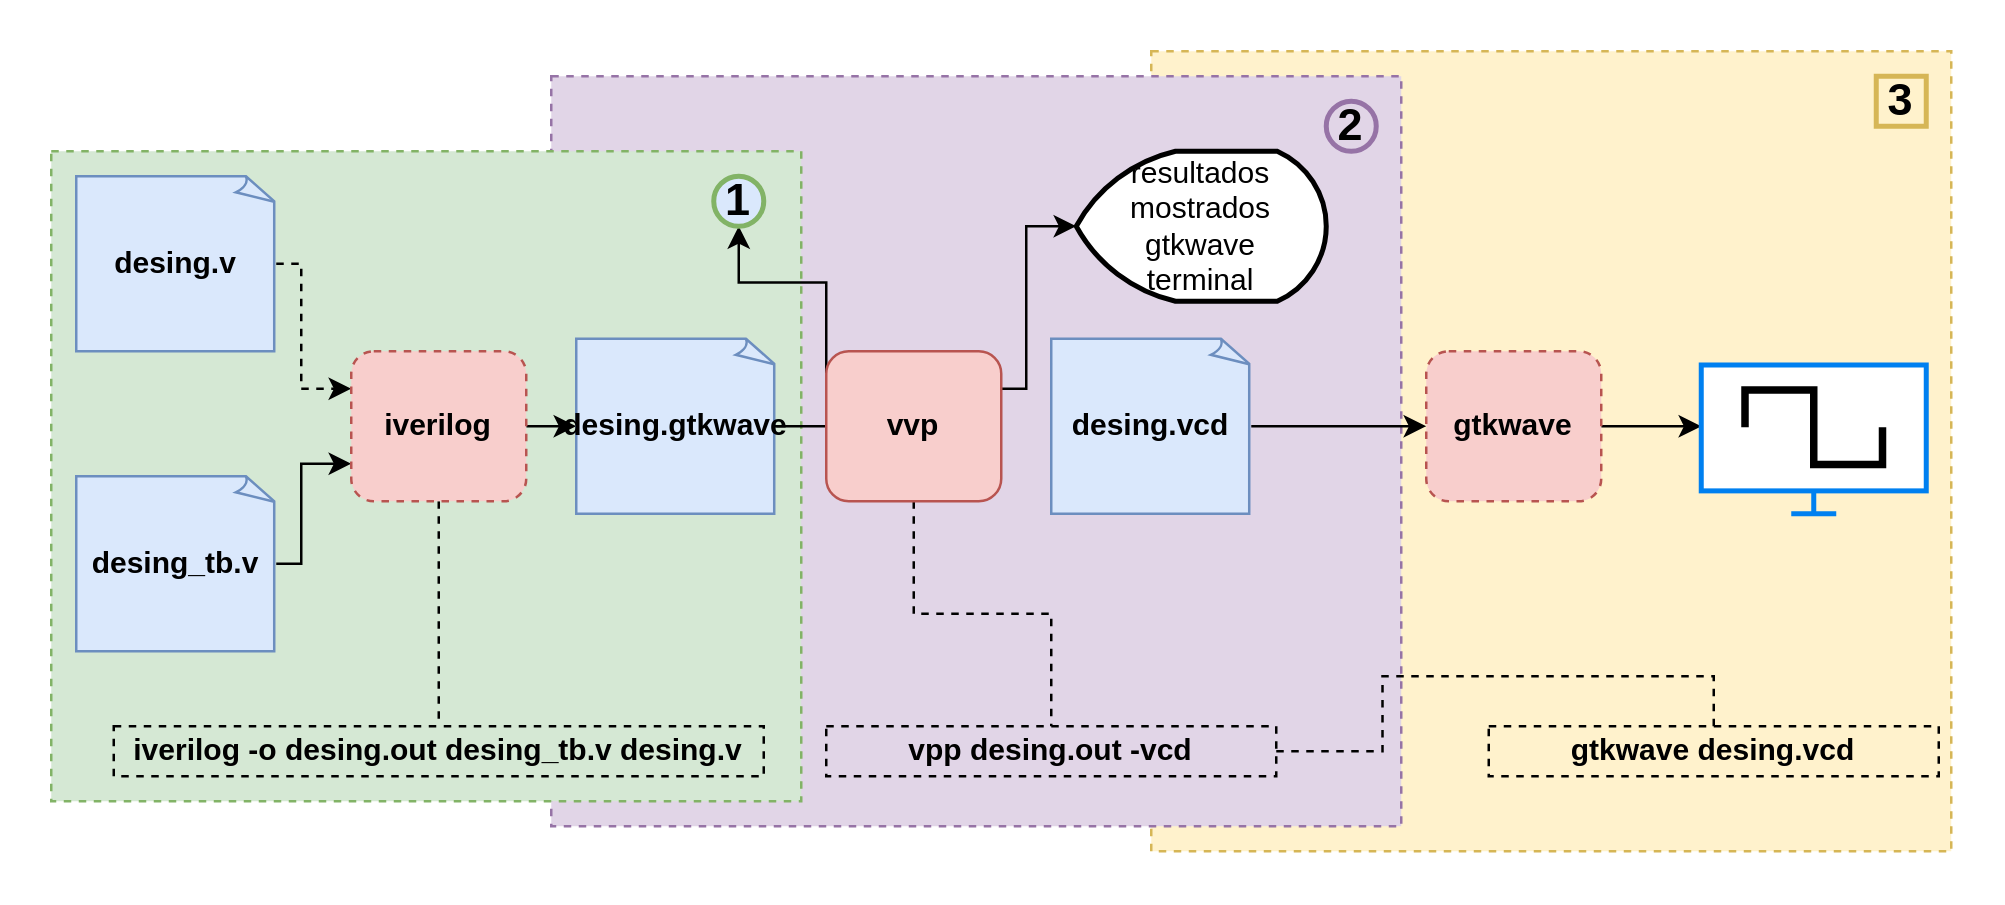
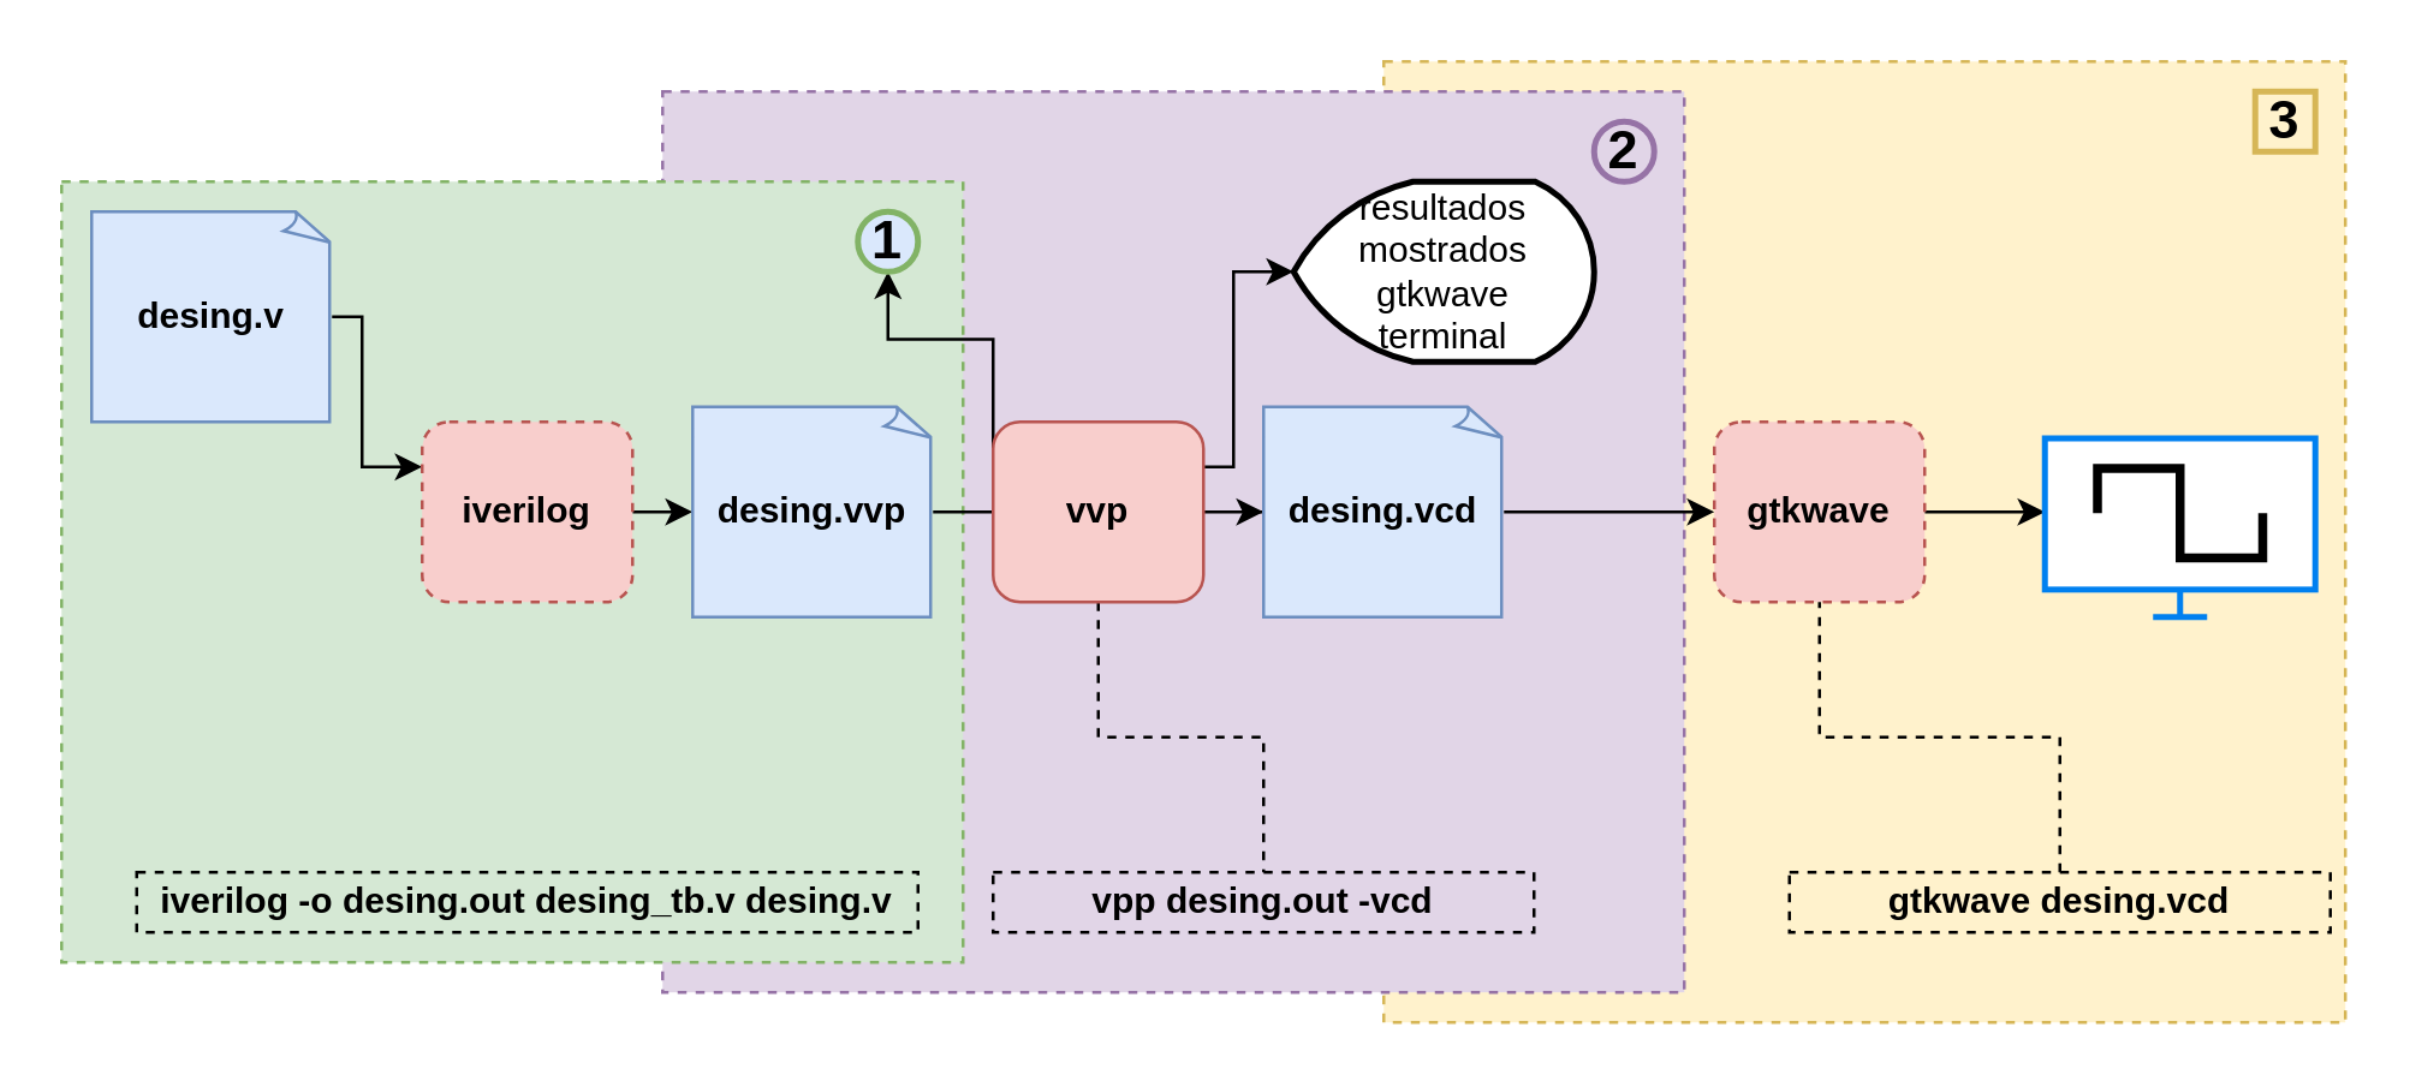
- <mxCell id="5" style="edgeStyle=orthogonalEdgeStyle;rounded=0;orthogonalLoop=1;jettySize=auto;html=1;exitX=1;exitY=0.5;exitDx=0;exitDy=0;exitPerimeter=0;entryX=0;entryY=0.25;entryDx=0;entryDy=0;dashed=1;" parent="1" source="6" target="11" edge="1"><mxGeometry relative="1" as="geometry"><Array as="points"><mxPoint x="120" y="105" /><mxPoint x="120" y="155" /></Array></mxGeometry></mxCell>
+ <mxCell id="5" style="edgeStyle=orthogonalEdgeStyle;rounded=0;orthogonalLoop=1;jettySize=auto;html=1;exitX=1;exitY=0.5;exitDx=0;exitDy=0;exitPerimeter=0;entryX=0;entryY=0.25;entryDx=0;entryDy=0;" parent="1" source="6" target="11" edge="1"><mxGeometry relative="1" as="geometry"><Array as="points"><mxPoint x="120" y="105" /><mxPoint x="120" y="155" /></Array></mxGeometry></mxCell>
- <mxCell id="13" value="desing.gtkwave" style="whiteSpace=wrap;html=1;shape=mxgraph.basic.document;fillColor=#dae8fc;strokeColor=#6c8ebf;fontStyle=1" parent="1" vertex="1"><mxGeometry x="230" y="135" width="80" height="70" as="geometry" /></mxCell>
+ <mxCell id="13" value="desing.vvp" style="whiteSpace=wrap;html=1;shape=mxgraph.basic.document;fillColor=#dae8fc;strokeColor=#6c8ebf;fontStyle=1" parent="1" vertex="1"><mxGeometry x="230" y="135" width="80" height="70" as="geometry" /></mxCell>
+ <mxCell id="14" style="edgeStyle=orthogonalEdgeStyle;rounded=0;orthogonalLoop=1;jettySize=auto;html=1;exitX=1;exitY=0.5;exitDx=0;exitDy=0;" parent="1" source="17" target="19" edge="1"><mxGeometry relative="1" as="geometry" /></mxCell>
- <mxCell id="7" style="edgeStyle=orthogonalEdgeStyle;rounded=0;orthogonalLoop=1;jettySize=auto;html=1;exitX=1;exitY=0.5;exitDx=0;exitDy=0;exitPerimeter=0;entryX=0;entryY=0.75;entryDx=0;entryDy=0;" parent="1" source="8" target="11" edge="1"><mxGeometry relative="1" as="geometry"><Array as="points"><mxPoint x="120" y="225" /><mxPoint x="120" y="185" /></Array></mxGeometry></mxCell>
- <mxCell id="8" value="desing_tb.v" style="whiteSpace=wrap;html=1;shape=mxgraph.basic.document;fillColor=#dae8fc;strokeColor=#6c8ebf;fontStyle=1" parent="1" vertex="1"><mxGeometry x="30" y="190" width="80" height="70" as="geometry" /></mxCell>
- <mxCell id="10" style="edgeStyle=orthogonalEdgeStyle;rounded=0;orthogonalLoop=1;jettySize=auto;html=1;exitX=0.5;exitY=1;exitDx=0;exitDy=0;entryX=0.5;entryY=0;entryDx=0;entryDy=0;endArrow=none;endFill=0;dashed=1;" parent="1" source="11" target="23" edge="1"><mxGeometry relative="1" as="geometry" /></mxCell>
- <mxCell id="25" style="edgeStyle=orthogonalEdgeStyle;rounded=0;orthogonalLoop=1;jettySize=auto;html=1;exitX=0.5;exitY=0;exitDx=0;exitDy=0;dashed=1;endArrow=none;endFill=0;" parent="1" source="26" target="24" edge="1"><mxGeometry relative="1" as="geometry" /></mxCell>
+ <mxCell id="25" style="edgeStyle=orthogonalEdgeStyle;rounded=0;orthogonalLoop=1;jettySize=auto;html=1;exitX=0.5;exitY=0;exitDx=0;exitDy=0;entryX=0.5;entryY=1;entryDx=0;entryDy=0;dashed=1;endArrow=none;endFill=0;" parent="1" source="26" target="22" edge="1"><mxGeometry relative="1" as="geometry" /></mxCell>
